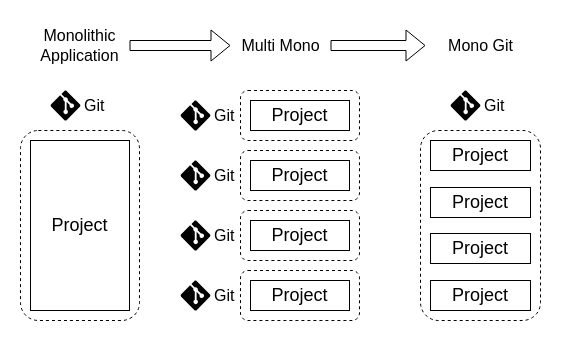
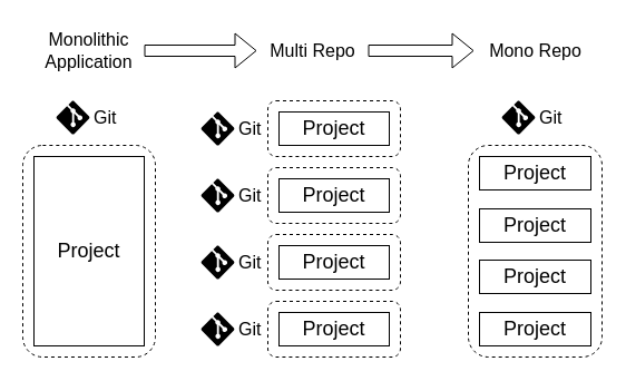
- <mxCell id="26" value="&lt;span style=&quot;font-size: 16px;&quot;&gt;Multi Mono&lt;/span&gt;" style="text;html=1;align=center;verticalAlign=middle;resizable=0;points=[];autosize=1;strokeColor=none;fillColor=none;" vertex="1" parent="1"><mxGeometry x="230" y="30" width="100" height="30" as="geometry" /></mxCell>
+ <mxCell id="26" value="&lt;span style=&quot;font-size: 16px;&quot;&gt;Multi Repo&lt;/span&gt;" style="text;html=1;align=center;verticalAlign=middle;resizable=0;points=[];autosize=1;strokeColor=none;fillColor=none;" vertex="1" parent="1"><mxGeometry x="230" y="30" width="100" height="30" as="geometry" /></mxCell>
- <mxCell id="27" value="Mono Git" style="text;html=1;align=center;verticalAlign=middle;resizable=0;points=[];autosize=1;strokeColor=none;fillColor=none;fontSize=16;" vertex="1" parent="1"><mxGeometry x="425" y="30" width="110" height="30" as="geometry" /></mxCell>
+ <mxCell id="27" value="Mono Repo" style="text;html=1;align=center;verticalAlign=middle;resizable=0;points=[];autosize=1;strokeColor=none;fillColor=none;fontSize=16;" vertex="1" parent="1"><mxGeometry x="425" y="30" width="110" height="30" as="geometry" /></mxCell>
